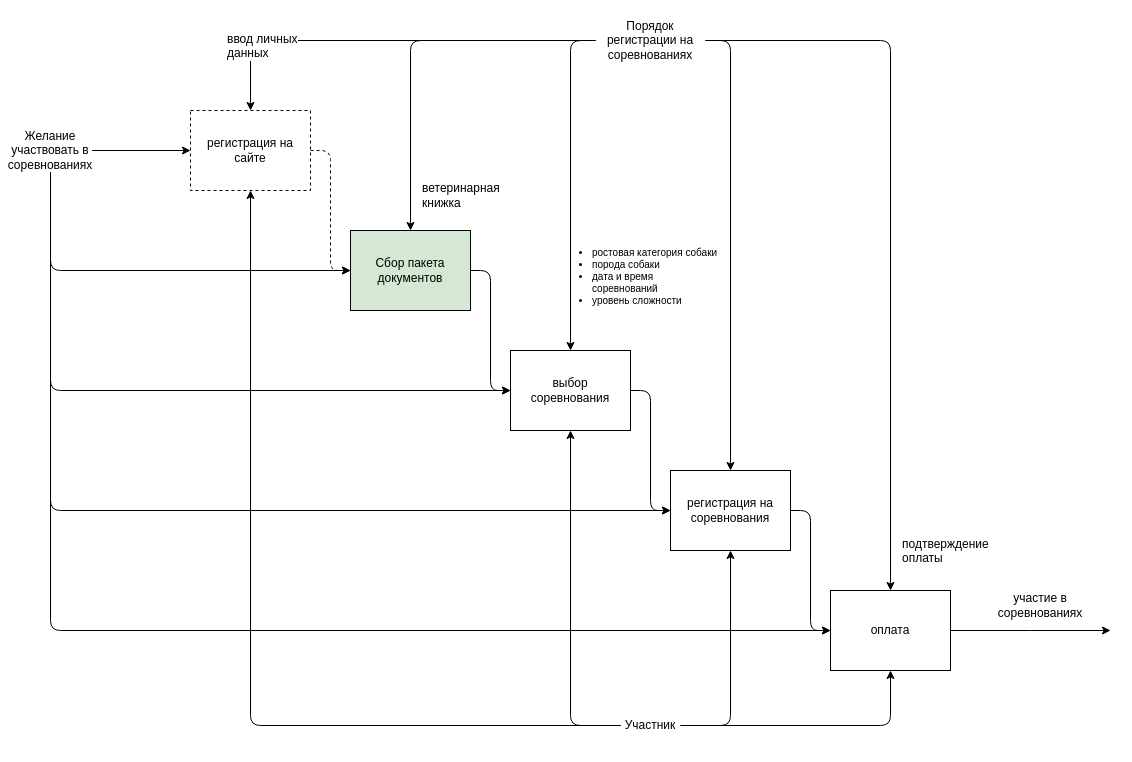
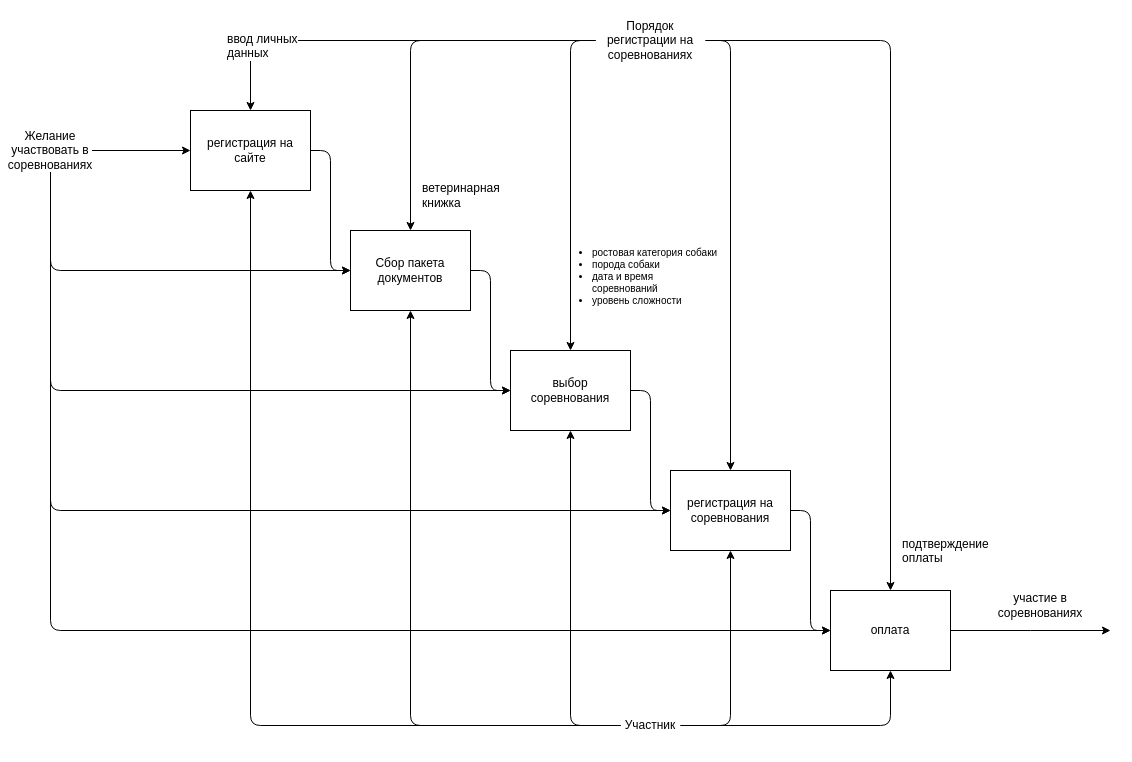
- <mxCell id="4" value="регистрация на сайте" style="rounded=0;whiteSpace=wrap;html=1;dashed=1;" parent="1" vertex="1"><mxGeometry x="190" y="110" width="120" height="80" as="geometry" /></mxCell>
+ <mxCell id="4" value="регистрация на сайте" style="rounded=0;whiteSpace=wrap;html=1;" parent="1" vertex="1"><mxGeometry x="190" y="110" width="120" height="80" as="geometry" /></mxCell>
- <mxCell id="3" style="edgeStyle=orthogonalEdgeStyle;rounded=1;orthogonalLoop=1;jettySize=auto;html=1;exitX=1;exitY=0.5;exitDx=0;exitDy=0;entryX=0;entryY=0.5;entryDx=0;entryDy=0;dashed=1;" parent="1" source="4" target="33" edge="1"><mxGeometry relative="1" as="geometry" /></mxCell>
+ <mxCell id="3" style="edgeStyle=orthogonalEdgeStyle;rounded=1;orthogonalLoop=1;jettySize=auto;html=1;exitX=1;exitY=0.5;exitDx=0;exitDy=0;entryX=0;entryY=0.5;entryDx=0;entryDy=0;" parent="1" source="4" target="33" edge="1"><mxGeometry relative="1" as="geometry" /></mxCell>
- <mxCell id="33" value="Сбор пакета документов" style="rounded=0;whiteSpace=wrap;html=1;fillColor=#d5e8d4;" parent="1" vertex="1"><mxGeometry x="350" y="230" width="120" height="80" as="geometry" /></mxCell>
+ <mxCell id="33" value="Сбор пакета документов" style="rounded=0;whiteSpace=wrap;html=1;" parent="1" vertex="1"><mxGeometry x="350" y="230" width="120" height="80" as="geometry" /></mxCell>
+ <mxCell id="28" style="edgeStyle=orthogonalEdgeStyle;rounded=1;orthogonalLoop=1;jettySize=auto;html=1;exitX=0;exitY=0.5;exitDx=0;exitDy=0;entryX=0.5;entryY=1;entryDx=0;entryDy=0;" parent="1" source="29" target="33" edge="1"><mxGeometry relative="1" as="geometry" /></mxCell>
